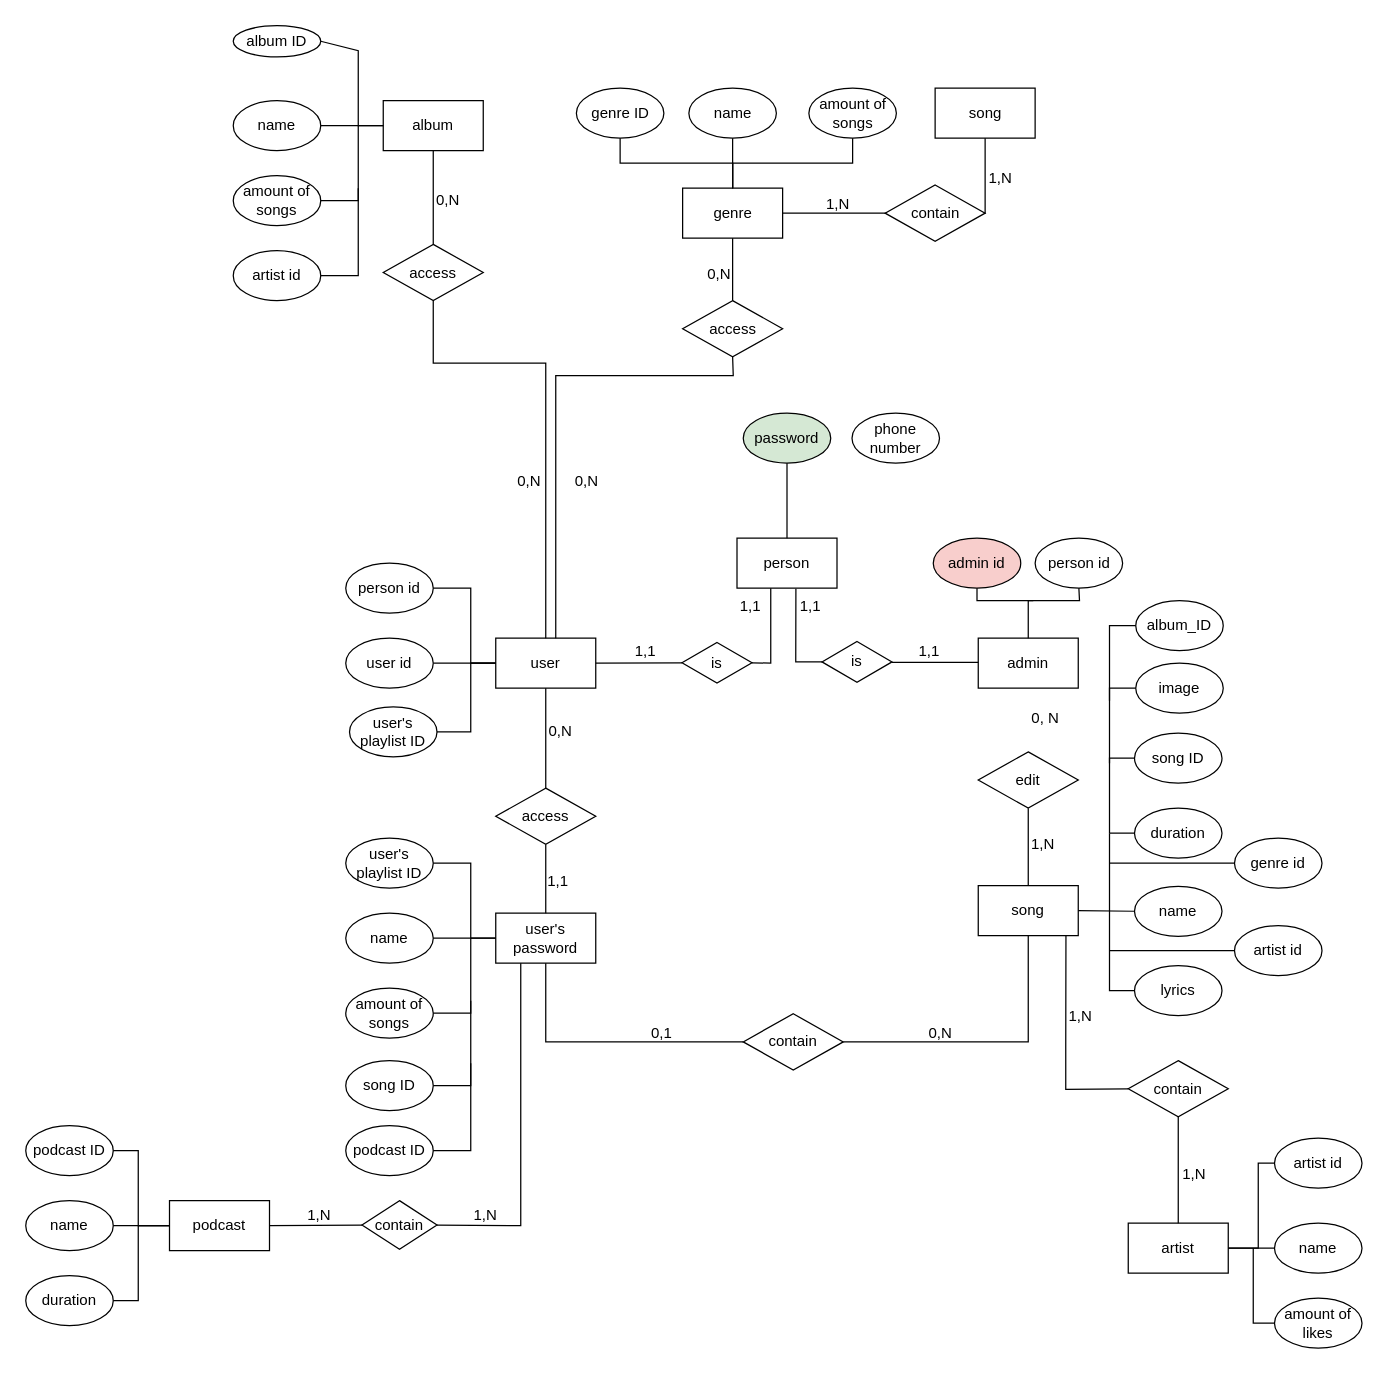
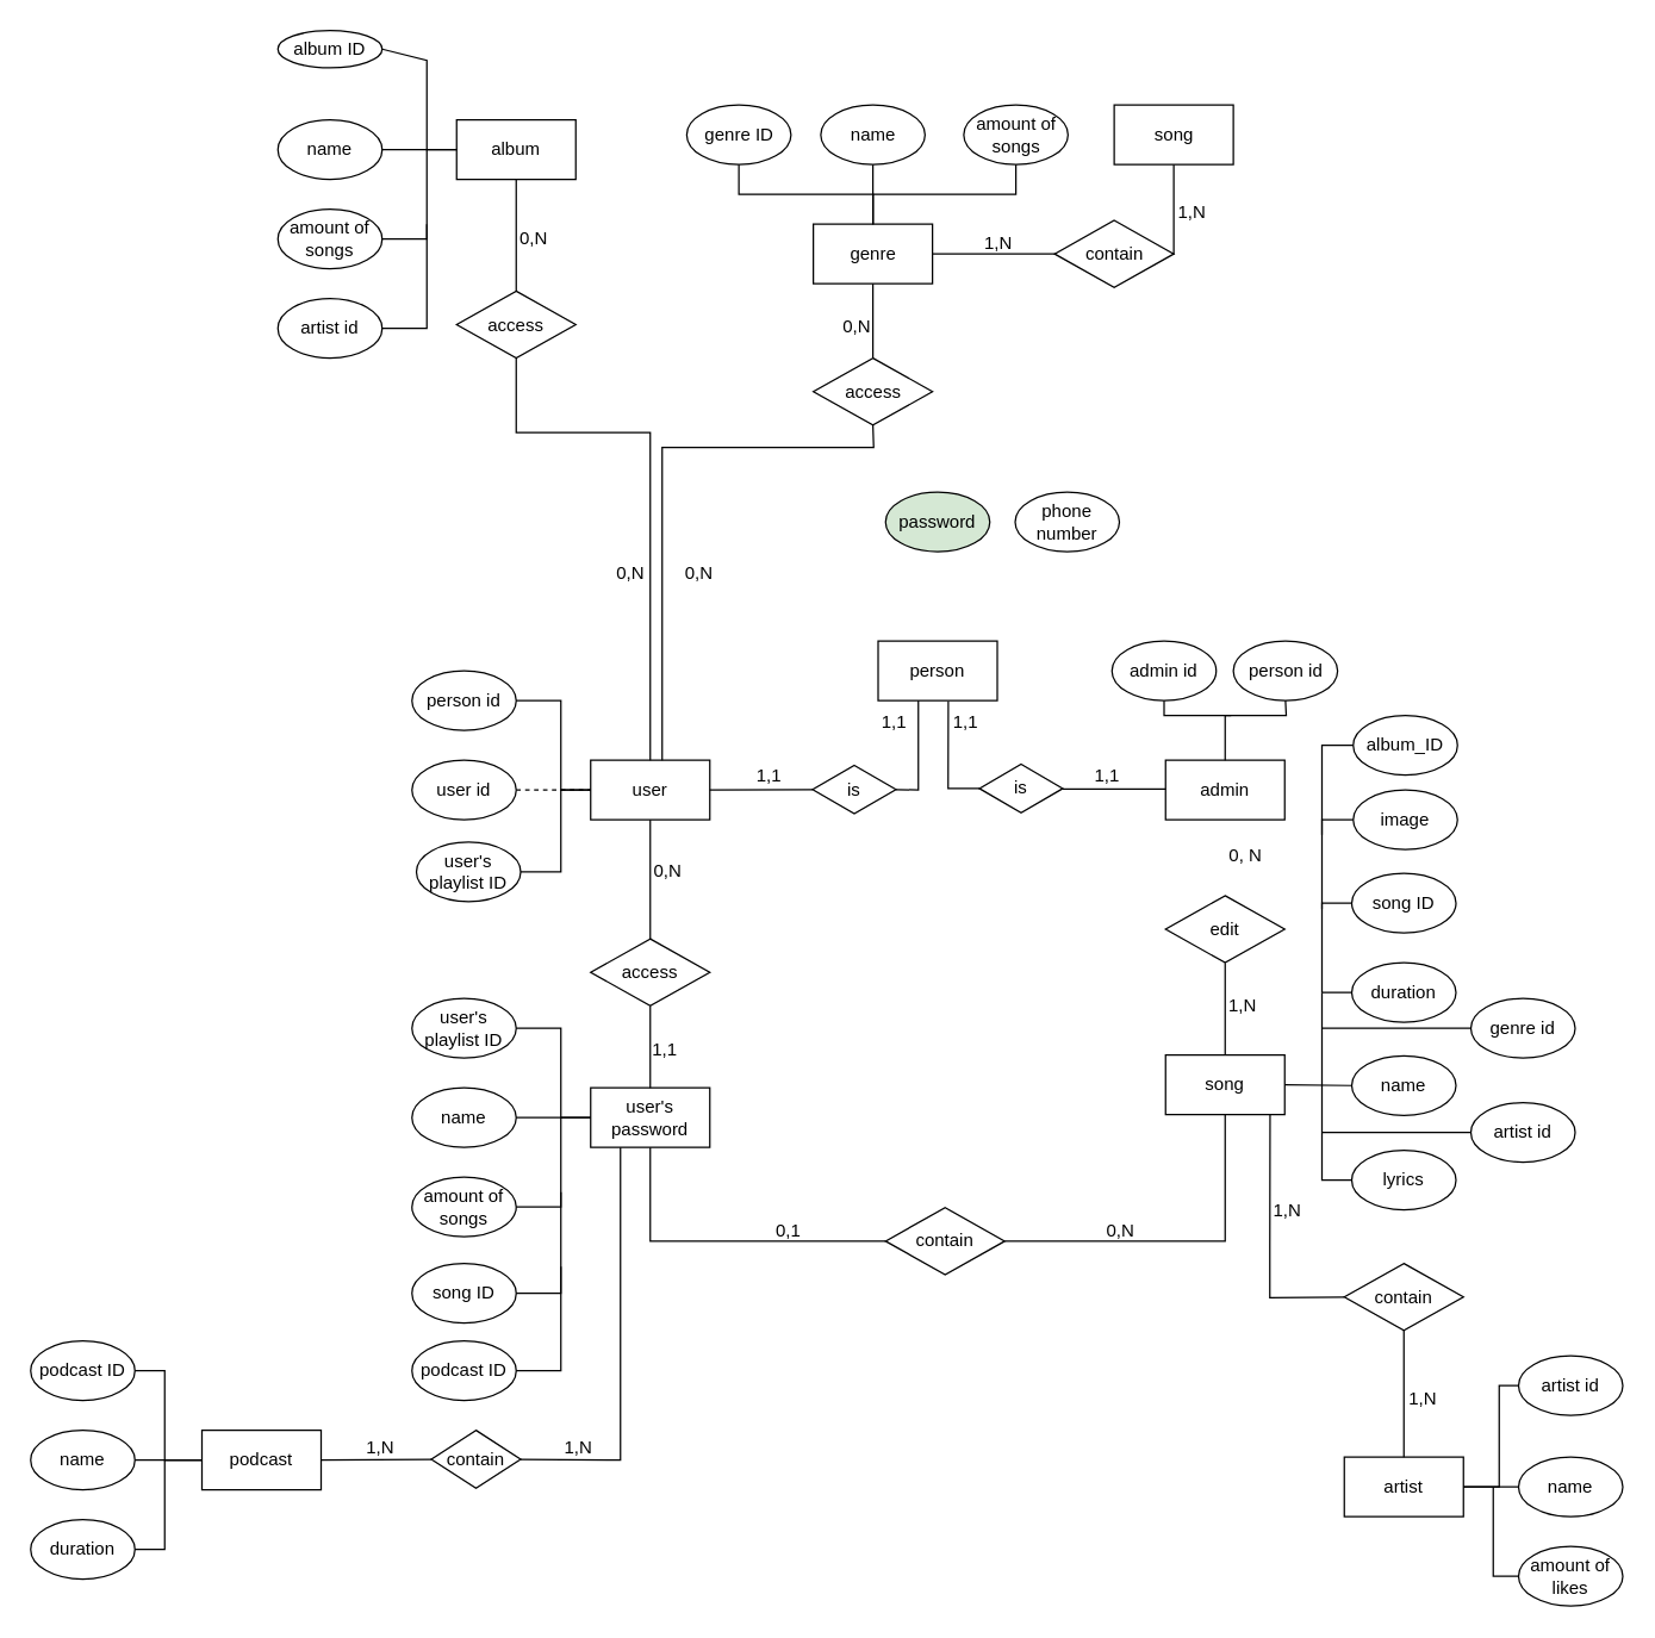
- <mxCell id="90" value="" style="endArrow=none;html=1;rounded=0;entryX=0.5;entryY=0;entryDx=0;entryDy=0;exitX=0.5;exitY=1;exitDx=0;exitDy=0;" parent="1" source="77" target="76" edge="1"><mxGeometry width="50" height="50" relative="1" as="geometry"><mxPoint x="426" y="440" as="sourcePoint" /><mxPoint x="476" y="390" as="targetPoint" /></mxGeometry></mxCell>
- <mxCell id="105" value="admin id" style="ellipse;whiteSpace=wrap;html=1;fillColor=#f8cecc;" vertex="1" parent="1"><mxGeometry x="746" y="430" width="70" height="40" as="geometry" /></mxCell>
+ <mxCell id="105" value="admin id" style="ellipse;whiteSpace=wrap;html=1;" vertex="1" parent="1"><mxGeometry x="746" y="430" width="70" height="40" as="geometry" /></mxCell>
- <mxCell id="3" value="" style="endArrow=none;html=1;rounded=0;entryX=0;entryY=0.5;entryDx=0;entryDy=0;exitX=1;exitY=0.5;exitDx=0;exitDy=0;" parent="1" edge="1" target="2" source="25"><mxGeometry width="50" height="50" relative="1" as="geometry"><mxPoint x="346" y="527" as="sourcePoint" /><mxPoint x="396" y="527" as="targetPoint" /></mxGeometry></mxCell>
+ <mxCell id="3" value="" style="endArrow=none;html=1;rounded=0;entryX=0;entryY=0.5;entryDx=0;entryDy=0;exitX=1;exitY=0.5;exitDx=0;exitDy=0;dashed=1;" parent="1" edge="1" target="2" source="25"><mxGeometry width="50" height="50" relative="1" as="geometry"><mxPoint x="346" y="527" as="sourcePoint" /><mxPoint x="396" y="527" as="targetPoint" /></mxGeometry></mxCell>
